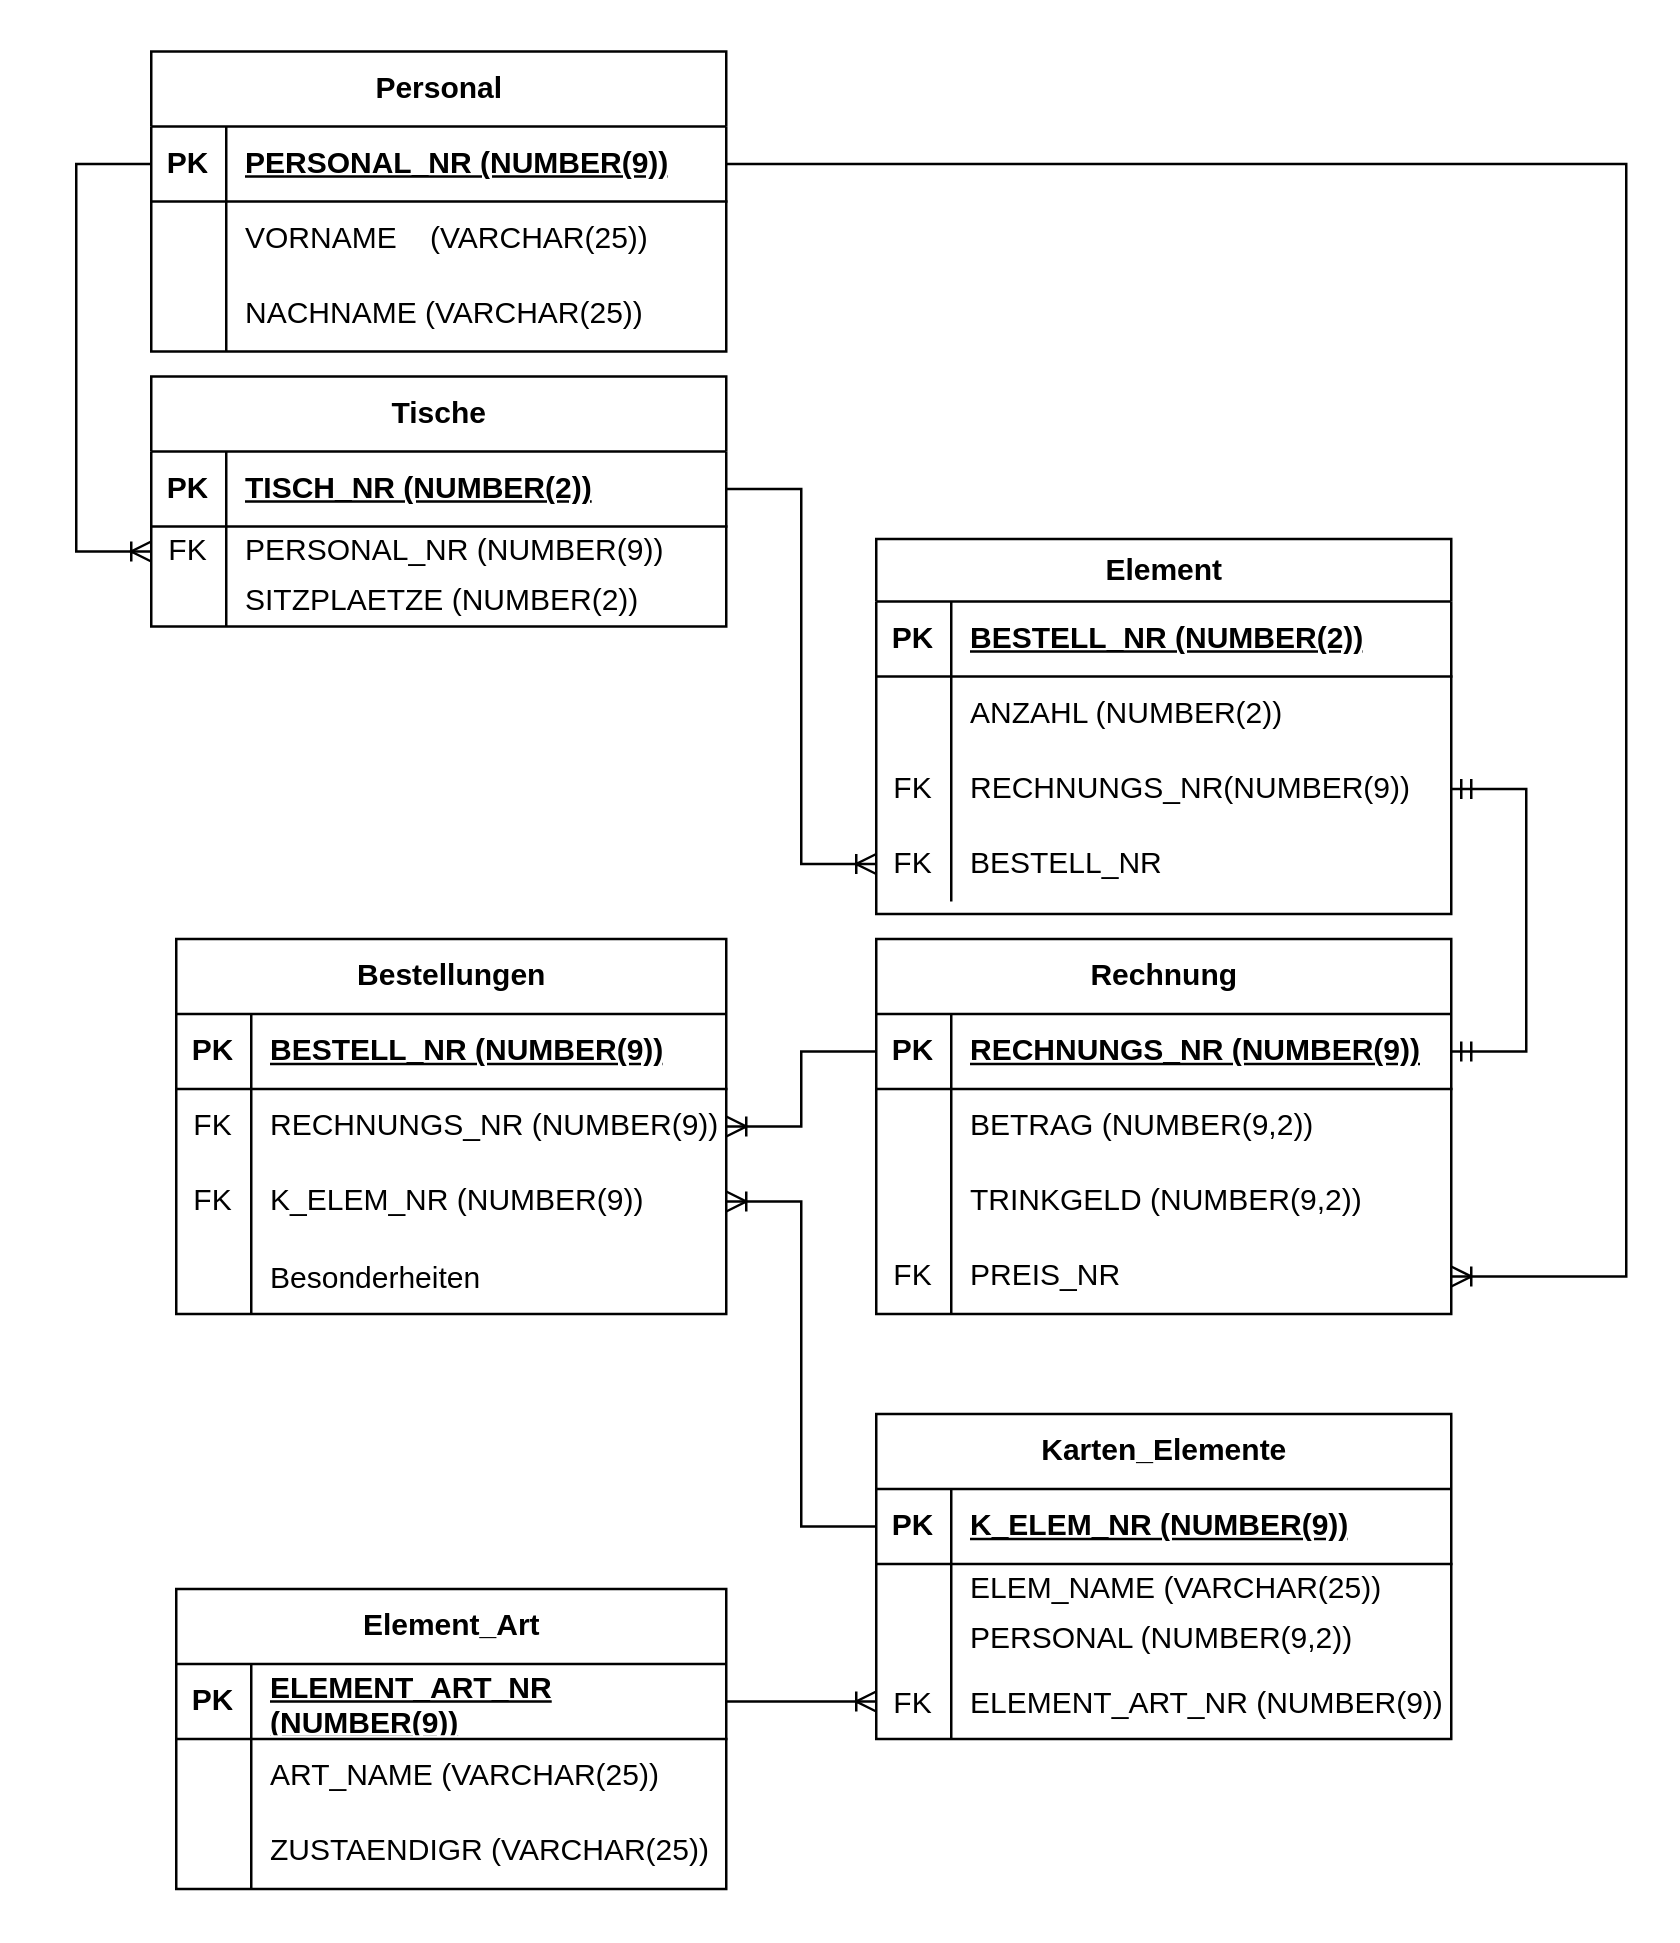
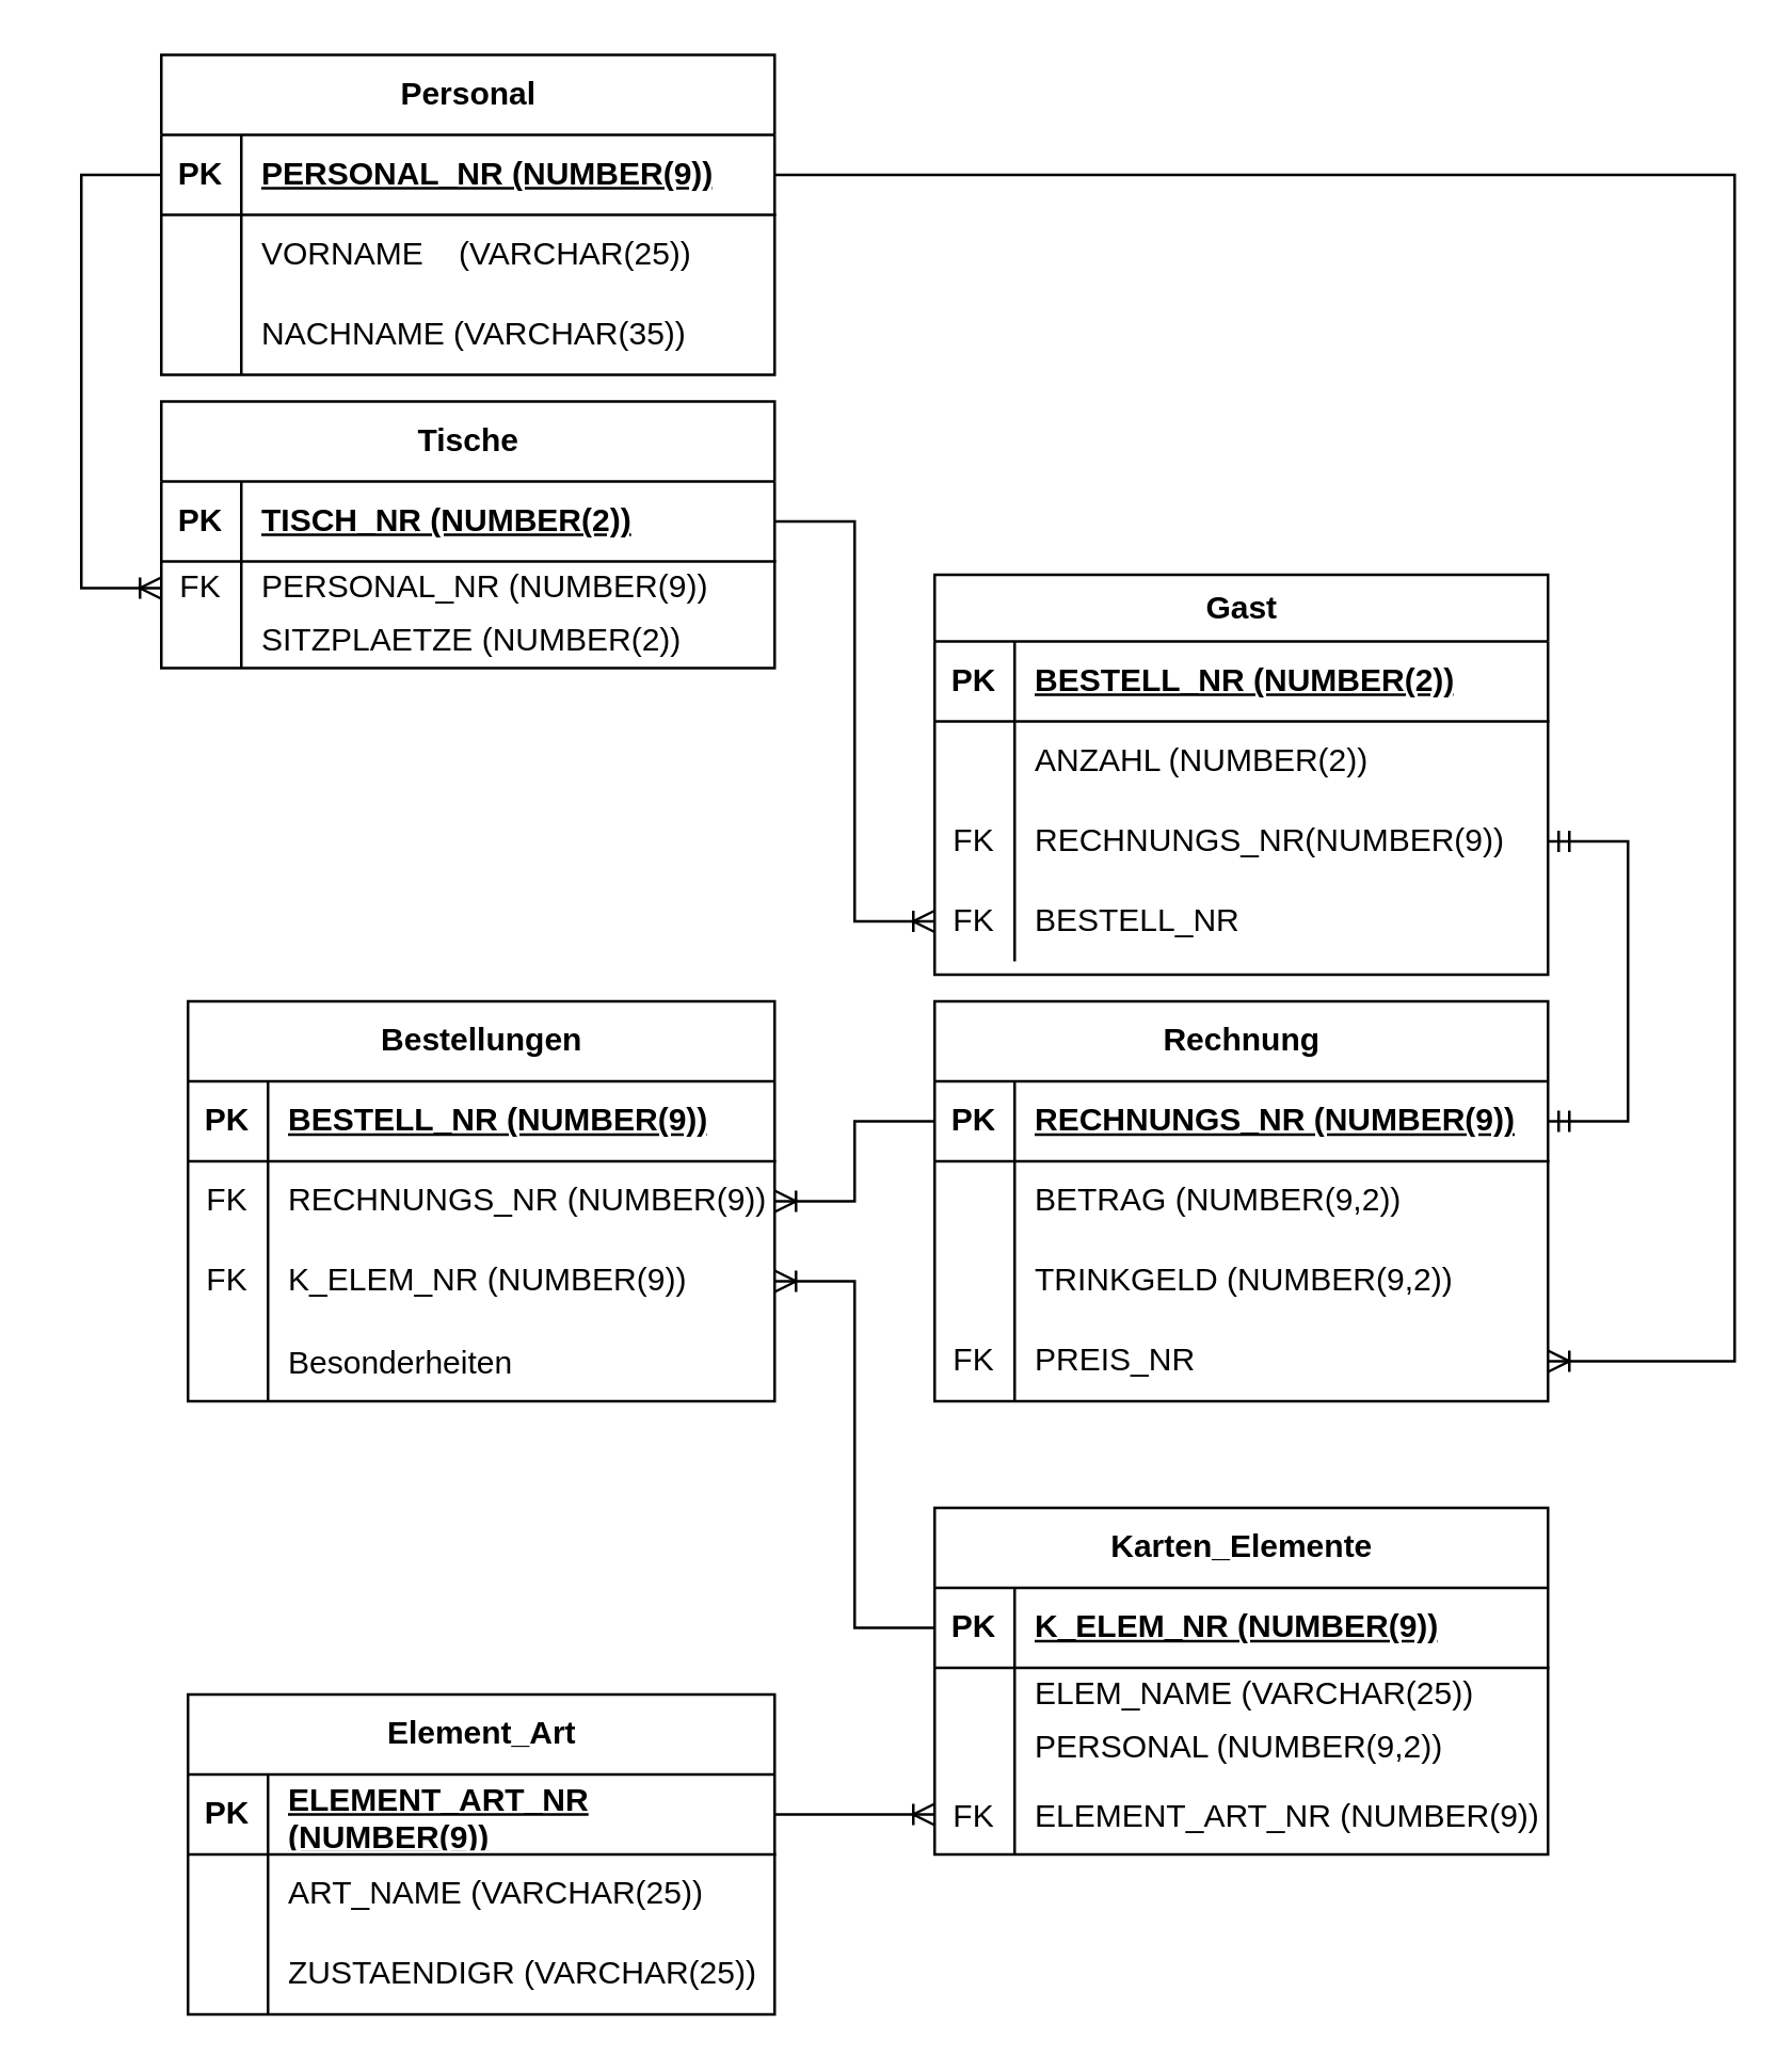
- <mxCell id="34" value="NACHNAME (VARCHAR(25))" style="shape=partialRectangle;connectable=0;fillColor=none;top=0;left=0;bottom=0;right=0;align=left;spacingLeft=6;overflow=hidden;whiteSpace=wrap;html=1;" parent="32" vertex="1"><mxGeometry x="30" width="200" height="30" as="geometry"><mxRectangle width="200" height="30" as="alternateBounds" /></mxGeometry></mxCell>
+ <mxCell id="34" value="NACHNAME (VARCHAR(35))" style="shape=partialRectangle;connectable=0;fillColor=none;top=0;left=0;bottom=0;right=0;align=left;spacingLeft=6;overflow=hidden;whiteSpace=wrap;html=1;" parent="32" vertex="1"><mxGeometry x="30" width="200" height="30" as="geometry"><mxRectangle width="200" height="30" as="alternateBounds" /></mxGeometry></mxCell>
- <mxCell id="12" value="Element" style="shape=table;startSize=25;container=1;collapsible=1;childLayout=tableLayout;fixedRows=1;rowLines=0;fontStyle=1;align=center;resizeLast=1;html=1;" parent="1" vertex="1"><mxGeometry x="350" y="215" width="230" height="150" as="geometry" /></mxCell>
+ <mxCell id="12" value="Gast" style="shape=table;startSize=25;container=1;collapsible=1;childLayout=tableLayout;fixedRows=1;rowLines=0;fontStyle=1;align=center;resizeLast=1;html=1;" parent="1" vertex="1"><mxGeometry x="350" y="215" width="230" height="150" as="geometry" /></mxCell>
